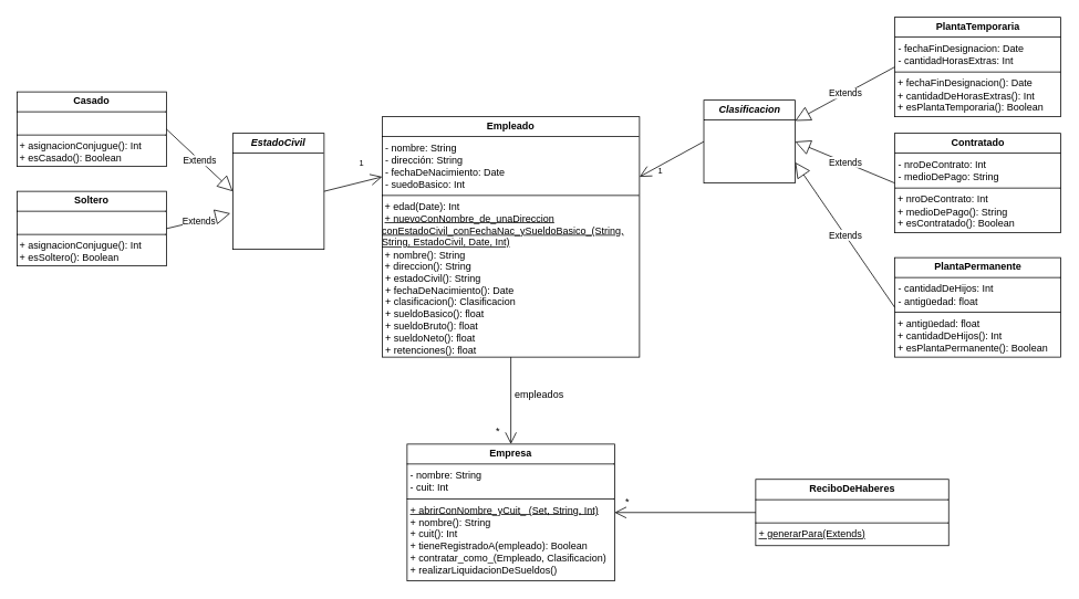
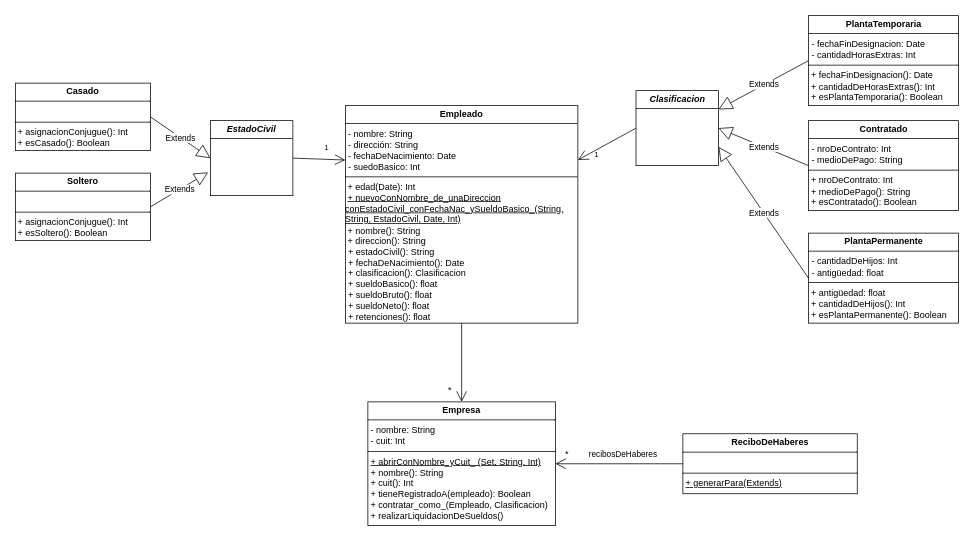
- <mxCell id="16" value="&lt;p style=&quot;margin:0px;margin-top:4px;text-align:center;&quot;&gt;&lt;b&gt;&lt;i&gt;EstadoCivil&lt;/i&gt;&lt;/b&gt;&lt;/p&gt;&lt;hr size=&quot;1&quot; style=&quot;border-style:solid;&quot;&gt;&lt;p style=&quot;margin:0px;margin-left:4px;&quot;&gt;&lt;/p&gt;" style="verticalAlign=top;align=left;overflow=fill;html=1;whiteSpace=wrap;" vertex="1" parent="1"><mxGeometry x="280" y="160" width="110" height="140" as="geometry" /></mxCell>
+ <mxCell id="16" value="&lt;p style=&quot;margin:0px;margin-top:4px;text-align:center;&quot;&gt;&lt;b&gt;&lt;i&gt;EstadoCivil&lt;/i&gt;&lt;/b&gt;&lt;/p&gt;&lt;hr size=&quot;1&quot; style=&quot;border-style:solid;&quot;&gt;&lt;p style=&quot;margin:0px;margin-left:4px;&quot;&gt;&lt;/p&gt;" style="verticalAlign=top;align=left;overflow=fill;html=1;whiteSpace=wrap;" vertex="1" parent="1"><mxGeometry x="280" y="160" width="110" height="100" as="geometry" /></mxCell>
- <mxCell id="4" value="empleados" style="text;html=1;align=center;verticalAlign=middle;resizable=0;points=[];autosize=1;strokeColor=none;fillColor=none;" parent="1" vertex="1"><mxGeometry x="609" y="460" width="80" height="30" as="geometry" /></mxCell>
+ <mxCell id="26" value="&lt;font style=&quot;font-size: 11px;&quot;&gt;recibosDeHaberes&lt;/font&gt;" style="text;html=1;align=center;verticalAlign=middle;resizable=0;points=[];autosize=1;strokeColor=none;fillColor=none;" vertex="1" parent="1"><mxGeometry x="775" y="590" width="110" height="30" as="geometry" /></mxCell>
